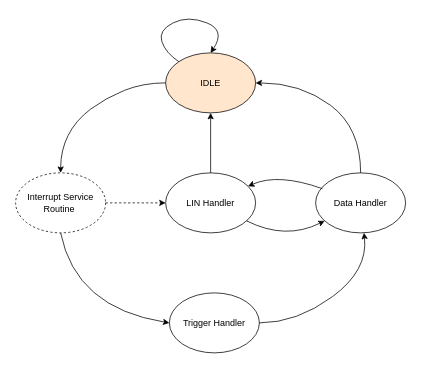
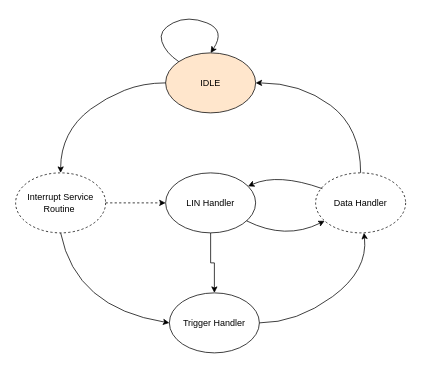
- <mxCell id="3" style="edgeStyle=orthogonalEdgeStyle;rounded=0;orthogonalLoop=1;jettySize=auto;html=1;" edge="1" parent="1" source="4" target="2"><mxGeometry relative="1" as="geometry" /></mxCell>
+ <mxCell id="3" style="edgeStyle=orthogonalEdgeStyle;rounded=0;orthogonalLoop=1;jettySize=auto;html=1;" edge="1" parent="1" source="4" target="7"><mxGeometry relative="1" as="geometry" /></mxCell>
- <mxCell id="10" value="Data Handler" style="ellipse;whiteSpace=wrap;html=1;" vertex="1" parent="1"><mxGeometry x="420" y="230" width="120" height="80" as="geometry" /></mxCell>
+ <mxCell id="10" value="Data Handler" style="ellipse;whiteSpace=wrap;html=1;dashed=1;" vertex="1" parent="1"><mxGeometry x="420" y="230" width="120" height="80" as="geometry" /></mxCell>
